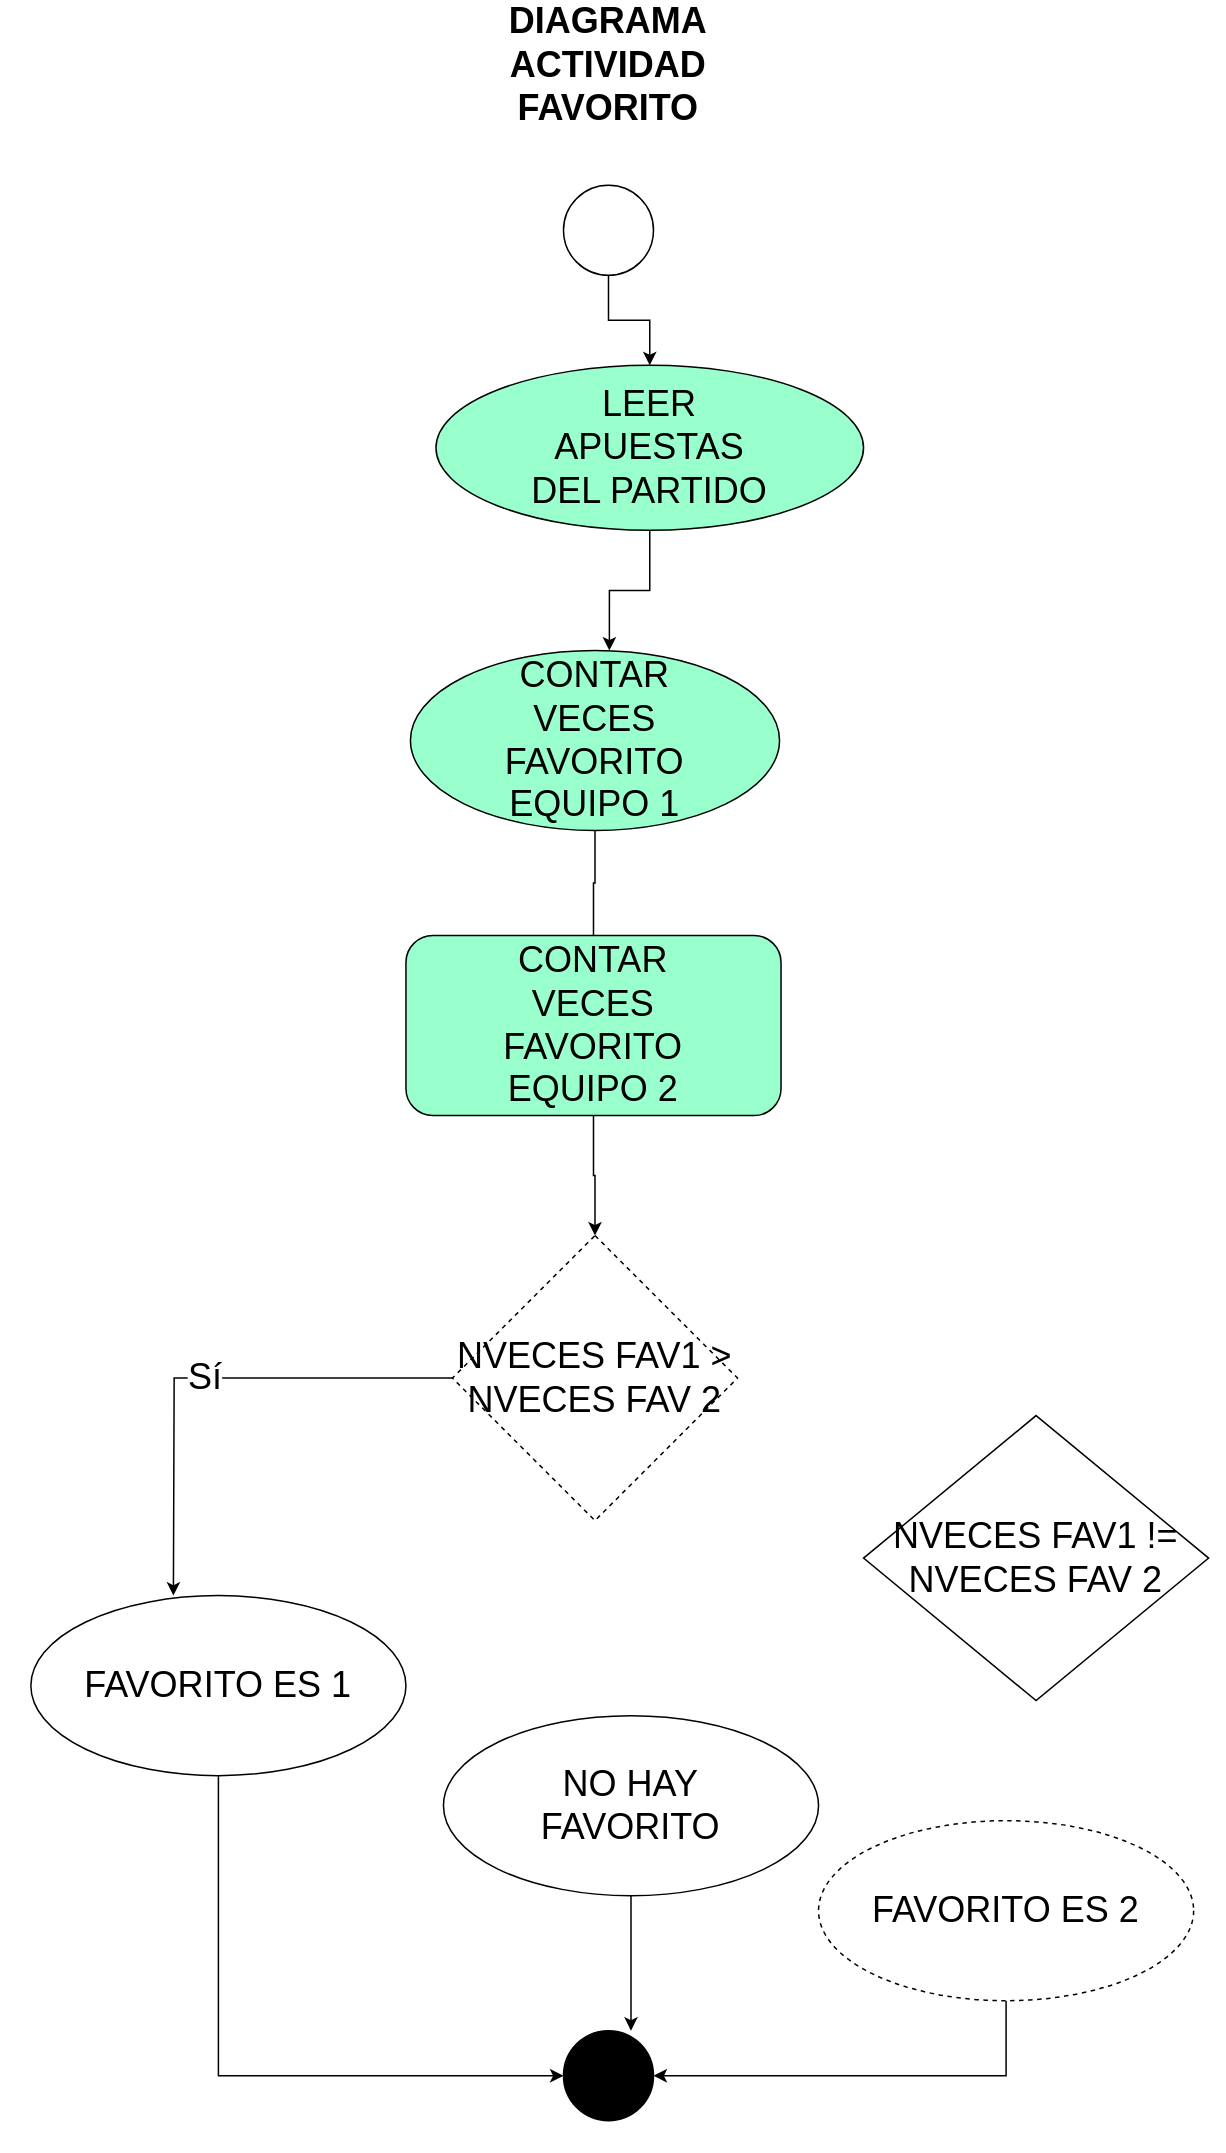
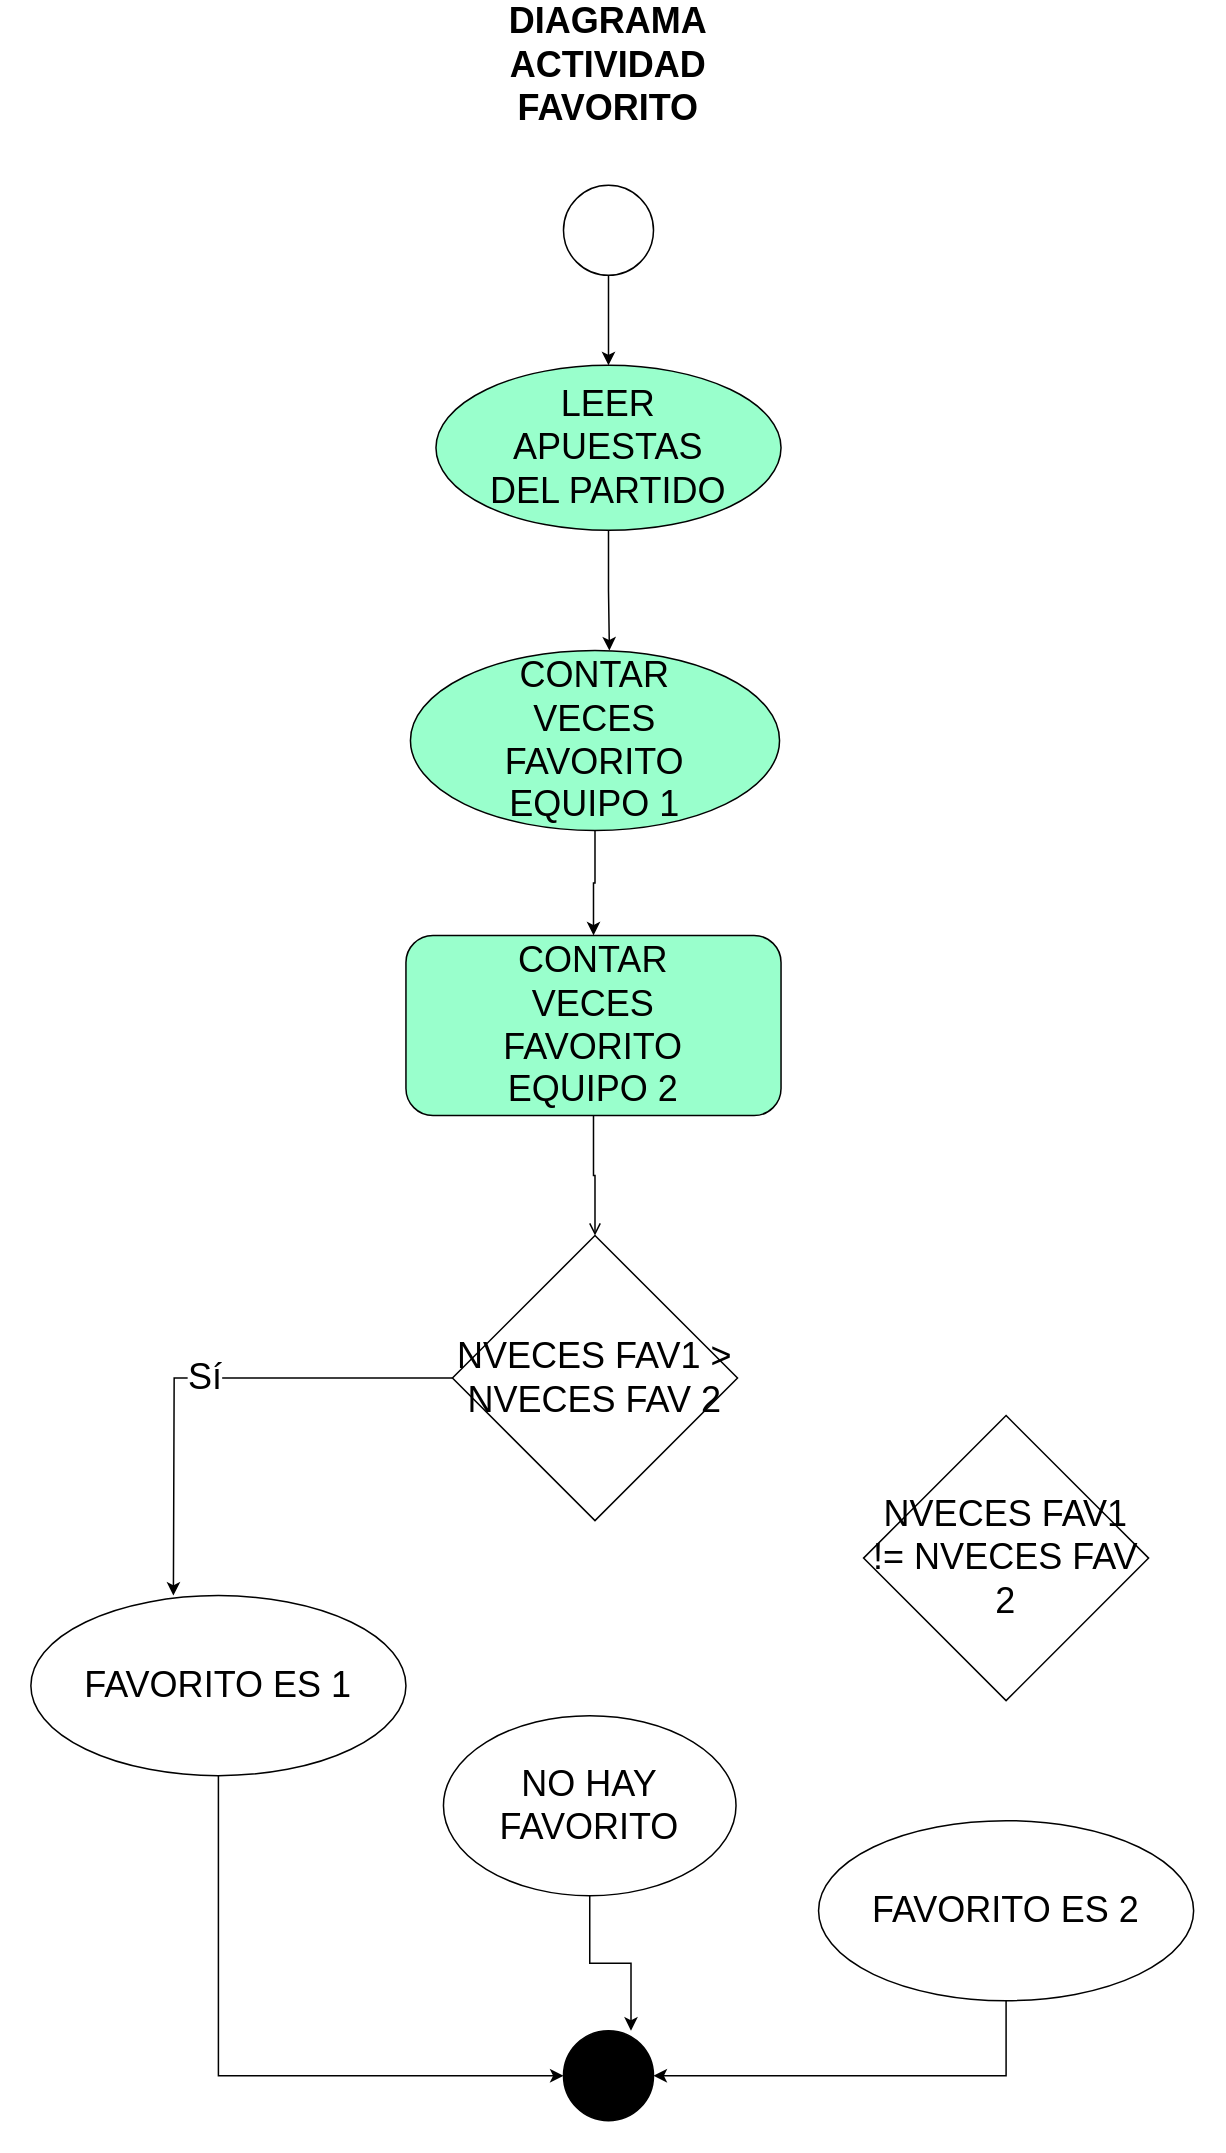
- <mxCell id="6" value="&lt;font style=&quot;font-size: 24px;&quot;&gt;LEER&lt;br&gt;APUESTAS&lt;br&gt;DEL PARTIDO&lt;/font&gt;" style="ellipse;whiteSpace=wrap;html=1;fillColor=#99FFCC;" parent="1" vertex="1"><mxGeometry x="290" y="230" width="285" height="110" as="geometry" /></mxCell>
+ <mxCell id="6" value="&lt;font style=&quot;font-size: 24px;&quot;&gt;LEER&lt;br&gt;APUESTAS&lt;br&gt;DEL PARTIDO&lt;/font&gt;" style="ellipse;whiteSpace=wrap;html=1;fillColor=#99FFCC;" parent="1" vertex="1"><mxGeometry x="290" y="230" width="230" height="110" as="geometry" /></mxCell>
- <mxCell id="7" style="edgeStyle=orthogonalEdgeStyle;rounded=0;orthogonalLoop=1;jettySize=auto;html=1;exitX=0.5;exitY=1;exitDx=0;exitDy=0;entryX=0.5;entryY=0;entryDx=0;entryDy=0;endArrow=none;" parent="1" source="8" target="9" edge="1"><mxGeometry relative="1" as="geometry"><mxPoint x="398" y="590" as="targetPoint" /></mxGeometry></mxCell>
+ <mxCell id="7" style="edgeStyle=orthogonalEdgeStyle;rounded=0;orthogonalLoop=1;jettySize=auto;html=1;exitX=0.5;exitY=1;exitDx=0;exitDy=0;entryX=0.5;entryY=0;entryDx=0;entryDy=0;" parent="1" source="8" target="9" edge="1"><mxGeometry relative="1" as="geometry"><mxPoint x="398" y="590" as="targetPoint" /></mxGeometry></mxCell>
- <mxCell id="13" style="edgeStyle=orthogonalEdgeStyle;rounded=0;orthogonalLoop=1;jettySize=auto;html=1;" parent="1" source="9" target="12" edge="1"><mxGeometry relative="1" as="geometry" /></mxCell>
+ <mxCell id="13" style="edgeStyle=orthogonalEdgeStyle;rounded=0;orthogonalLoop=1;jettySize=auto;html=1;endArrow=open;" parent="1" source="9" target="12" edge="1"><mxGeometry relative="1" as="geometry" /></mxCell>
- <mxCell id="12" value="&lt;font style=&quot;font-size: 24px;&quot;&gt;NVECES FAV1 &amp;gt; NVECES FAV 2&lt;/font&gt;" style="rhombus;whiteSpace=wrap;html=1;dashed=1;" parent="1" vertex="1"><mxGeometry x="301" y="810" width="190" height="190" as="geometry" /></mxCell>
+ <mxCell id="12" value="&lt;font style=&quot;font-size: 24px;&quot;&gt;NVECES FAV1 &amp;gt; NVECES FAV 2&lt;/font&gt;" style="rhombus;whiteSpace=wrap;html=1;" parent="1" vertex="1"><mxGeometry x="301" y="810" width="190" height="190" as="geometry" /></mxCell>
- <mxCell id="18" value="&lt;font style=&quot;font-size: 24px;&quot;&gt;NVECES FAV1 != NVECES FAV 2&lt;/font&gt;" style="rhombus;whiteSpace=wrap;html=1;" parent="1" vertex="1"><mxGeometry x="575" y="930" width="230" height="190" as="geometry" /></mxCell>
+ <mxCell id="18" value="&lt;font style=&quot;font-size: 24px;&quot;&gt;NVECES FAV1 != NVECES FAV 2&lt;/font&gt;" style="rhombus;whiteSpace=wrap;html=1;" parent="1" vertex="1"><mxGeometry x="575" y="930" width="190" height="190" as="geometry" /></mxCell>
- <mxCell id="19" value="&lt;span style=&quot;font-size: 24px;&quot;&gt;NO HAY&lt;br&gt;FAVORITO&lt;br&gt;&lt;/span&gt;" style="ellipse;whiteSpace=wrap;html=1;" parent="1" vertex="1"><mxGeometry x="295" y="1130" width="250" height="120" as="geometry" /></mxCell>
+ <mxCell id="19" value="&lt;span style=&quot;font-size: 24px;&quot;&gt;NO HAY&lt;br&gt;FAVORITO&lt;br&gt;&lt;/span&gt;" style="ellipse;whiteSpace=wrap;html=1;" parent="1" vertex="1"><mxGeometry x="295" y="1130" width="195" height="120" as="geometry" /></mxCell>
- <mxCell id="17" value="&lt;span style=&quot;font-size: 24px;&quot;&gt;FAVORITO ES 2&lt;br&gt;&lt;/span&gt;" style="ellipse;whiteSpace=wrap;html=1;dashed=1;" parent="1" vertex="1"><mxGeometry x="545" y="1200" width="250" height="120" as="geometry" /></mxCell>
+ <mxCell id="17" value="&lt;span style=&quot;font-size: 24px;&quot;&gt;FAVORITO ES 2&lt;br&gt;&lt;/span&gt;" style="ellipse;whiteSpace=wrap;html=1;" parent="1" vertex="1"><mxGeometry x="545" y="1200" width="250" height="120" as="geometry" /></mxCell>
